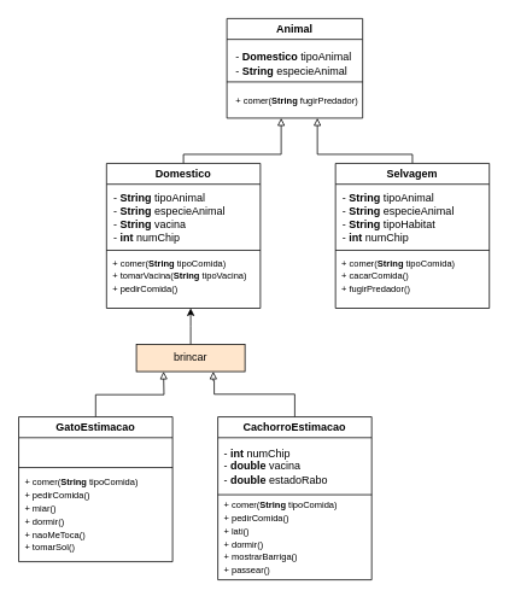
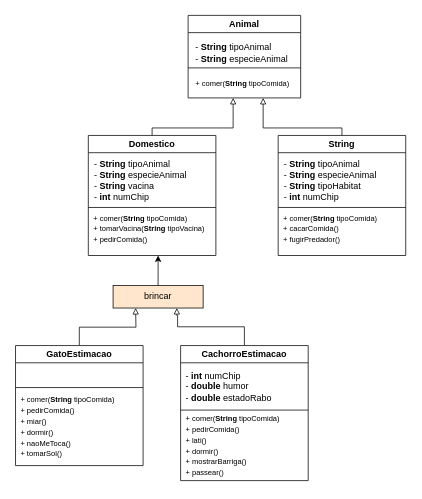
- <mxCell id="3" value="- &lt;b&gt;Domestico&lt;/b&gt; tipoAnimal&lt;br&gt;- &lt;b&gt;String&lt;/b&gt; especieAnimal" style="text;html=1;align=left;verticalAlign=middle;resizable=0;points=[];autosize=1;strokeColor=none;fillColor=none;" vertex="1" parent="2"><mxGeometry x="8" y="30" width="150" height="40" as="geometry" /></mxCell>
+ <mxCell id="3" value="- &lt;b&gt;String&lt;/b&gt; tipoAnimal&lt;br&gt;- &lt;b&gt;String&lt;/b&gt; especieAnimal" style="text;html=1;align=left;verticalAlign=middle;resizable=0;points=[];autosize=1;strokeColor=none;fillColor=none;" vertex="1" parent="2"><mxGeometry x="8" y="30" width="150" height="40" as="geometry" /></mxCell>
- <mxCell id="4" value="&lt;font style=&quot;font-size: 10px;&quot;&gt;+ comer(&lt;b&gt;String&lt;/b&gt; fugirPredador)&lt;/font&gt;" style="text;html=1;align=left;verticalAlign=middle;resizable=0;points=[];autosize=1;strokeColor=none;fillColor=none;" vertex="1" parent="2"><mxGeometry x="8" y="75" width="150" height="30" as="geometry" /></mxCell>
+ <mxCell id="4" value="&lt;font style=&quot;font-size: 10px;&quot;&gt;+ comer(&lt;b&gt;String&lt;/b&gt; tipoComida)&lt;/font&gt;" style="text;html=1;align=left;verticalAlign=middle;resizable=0;points=[];autosize=1;strokeColor=none;fillColor=none;" vertex="1" parent="2"><mxGeometry x="8" y="75" width="150" height="30" as="geometry" /></mxCell>
- <mxCell id="11" value="Selvagem" style="swimlane;whiteSpace=wrap;html=1;" vertex="1" parent="1"><mxGeometry x="370" y="180" width="170" height="160" as="geometry" /></mxCell>
+ <mxCell id="11" value="String" style="swimlane;whiteSpace=wrap;html=1;" vertex="1" parent="1"><mxGeometry x="370" y="180" width="170" height="160" as="geometry" /></mxCell>
- <mxCell id="20" value="- &lt;b&gt;int &lt;/b&gt;numChip&lt;br&gt;- &lt;b&gt;double&lt;/b&gt; vacina&lt;br&gt;- &lt;b&gt;double&lt;/b&gt;&amp;nbsp;estadoRabo" style="text;html=1;align=left;verticalAlign=middle;resizable=0;points=[];autosize=1;strokeColor=none;fillColor=none;" vertex="1" parent="19"><mxGeometry x="5" y="25" width="140" height="60" as="geometry" /></mxCell>
+ <mxCell id="20" value="- &lt;b&gt;int &lt;/b&gt;numChip&lt;br&gt;- &lt;b&gt;double&lt;/b&gt; humor&lt;br&gt;- &lt;b&gt;double&lt;/b&gt;&amp;nbsp;estadoRabo" style="text;html=1;align=left;verticalAlign=middle;resizable=0;points=[];autosize=1;strokeColor=none;fillColor=none;" vertex="1" parent="19"><mxGeometry x="5" y="25" width="140" height="60" as="geometry" /></mxCell>
